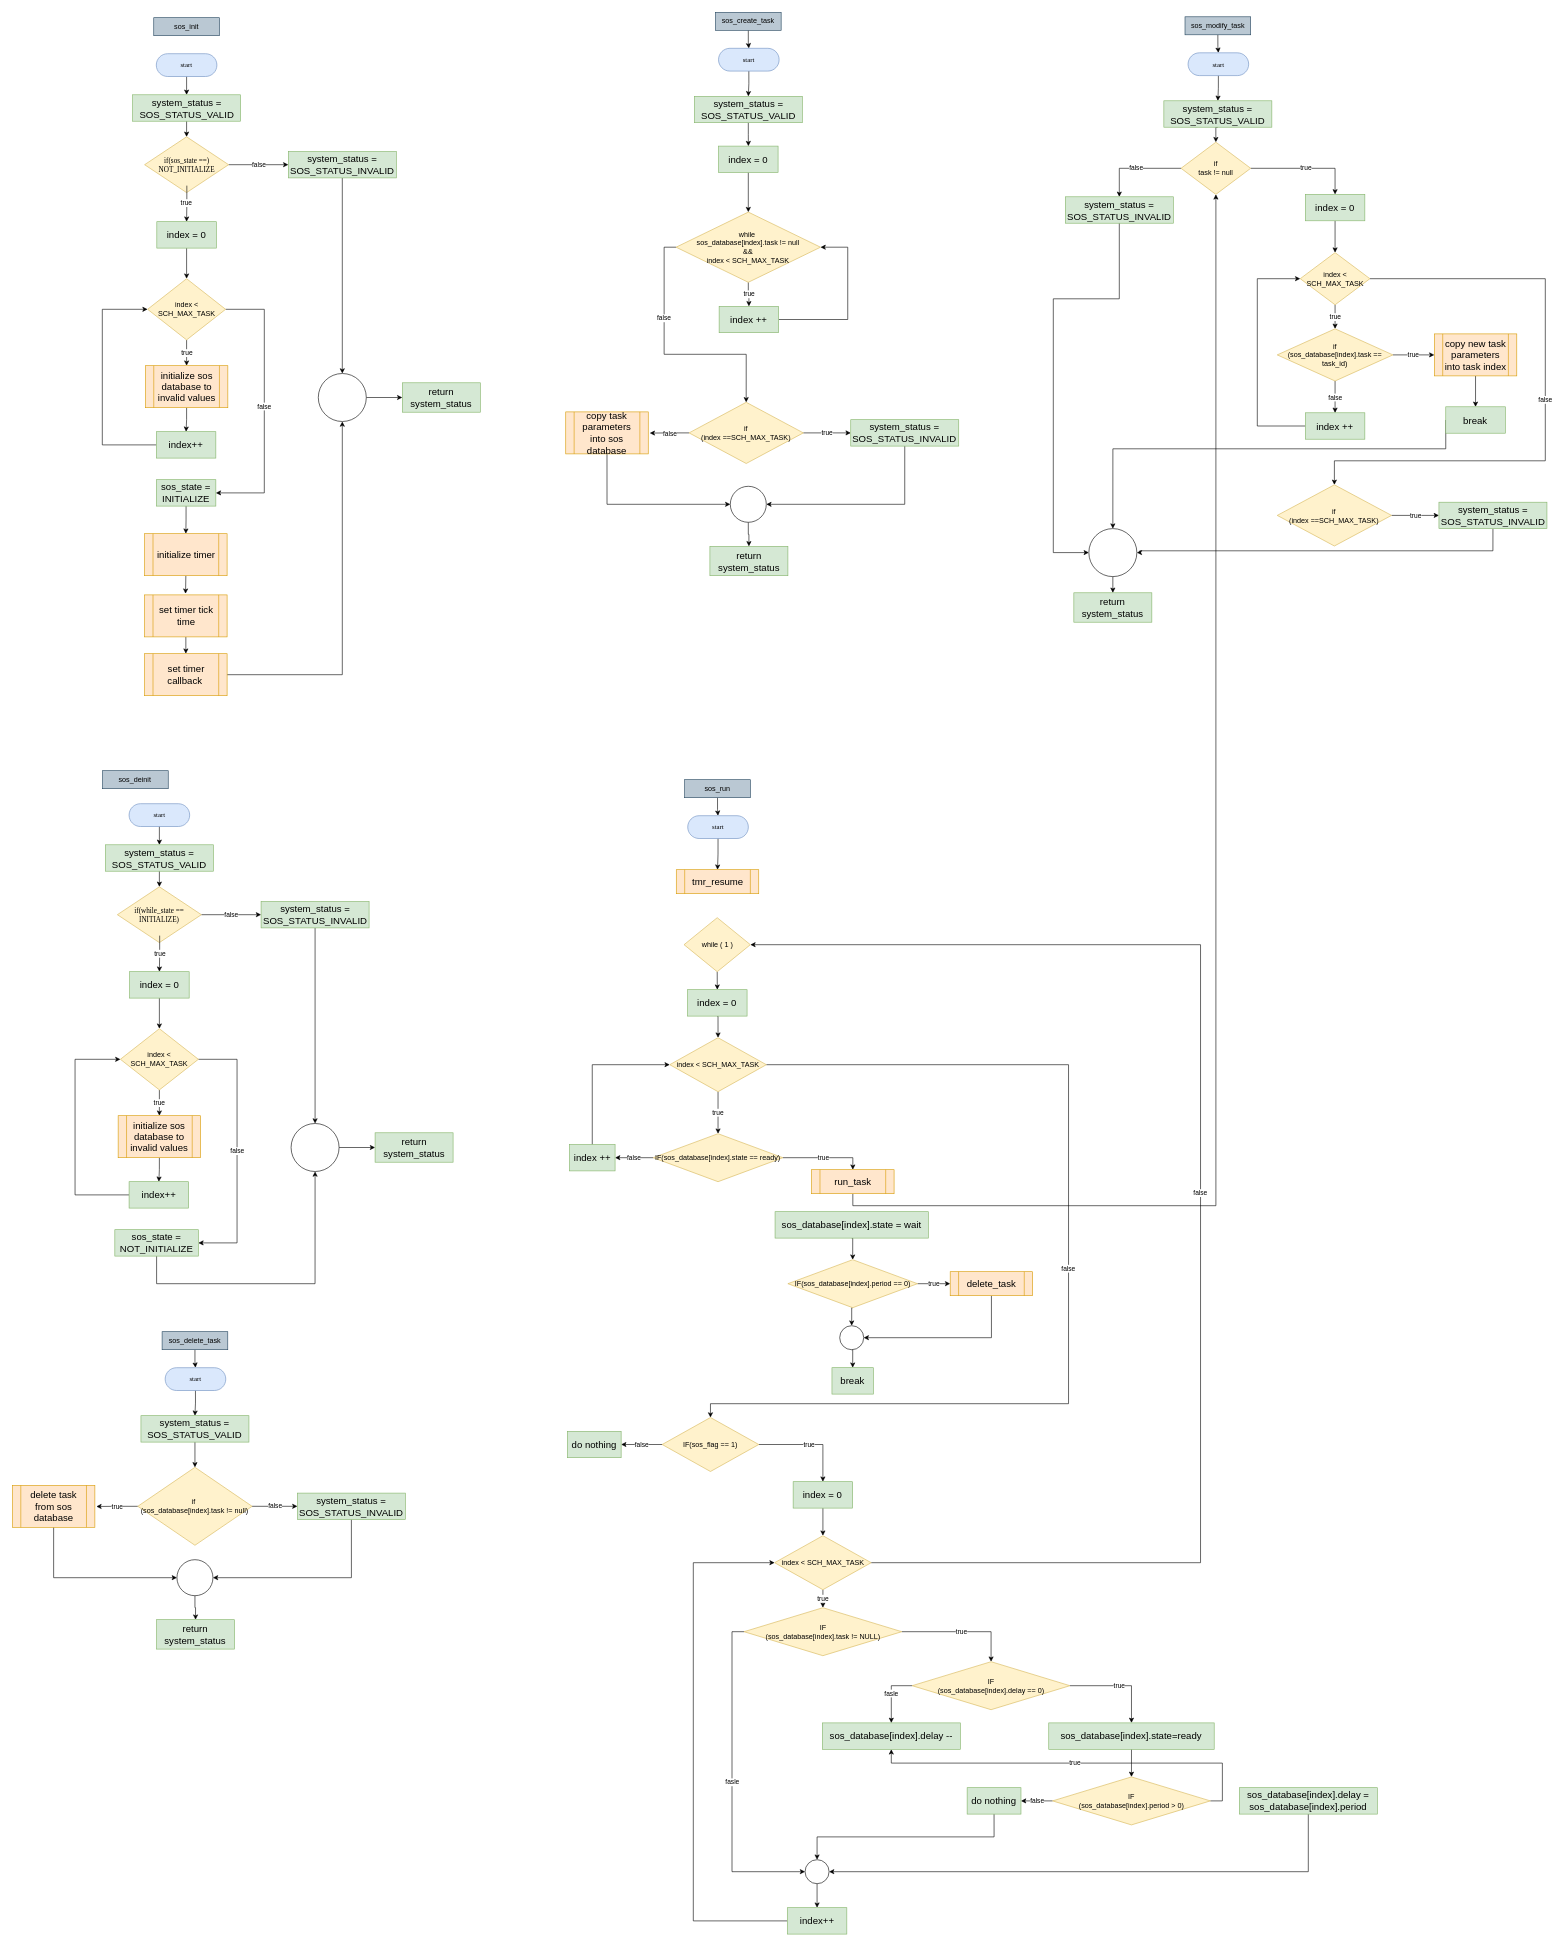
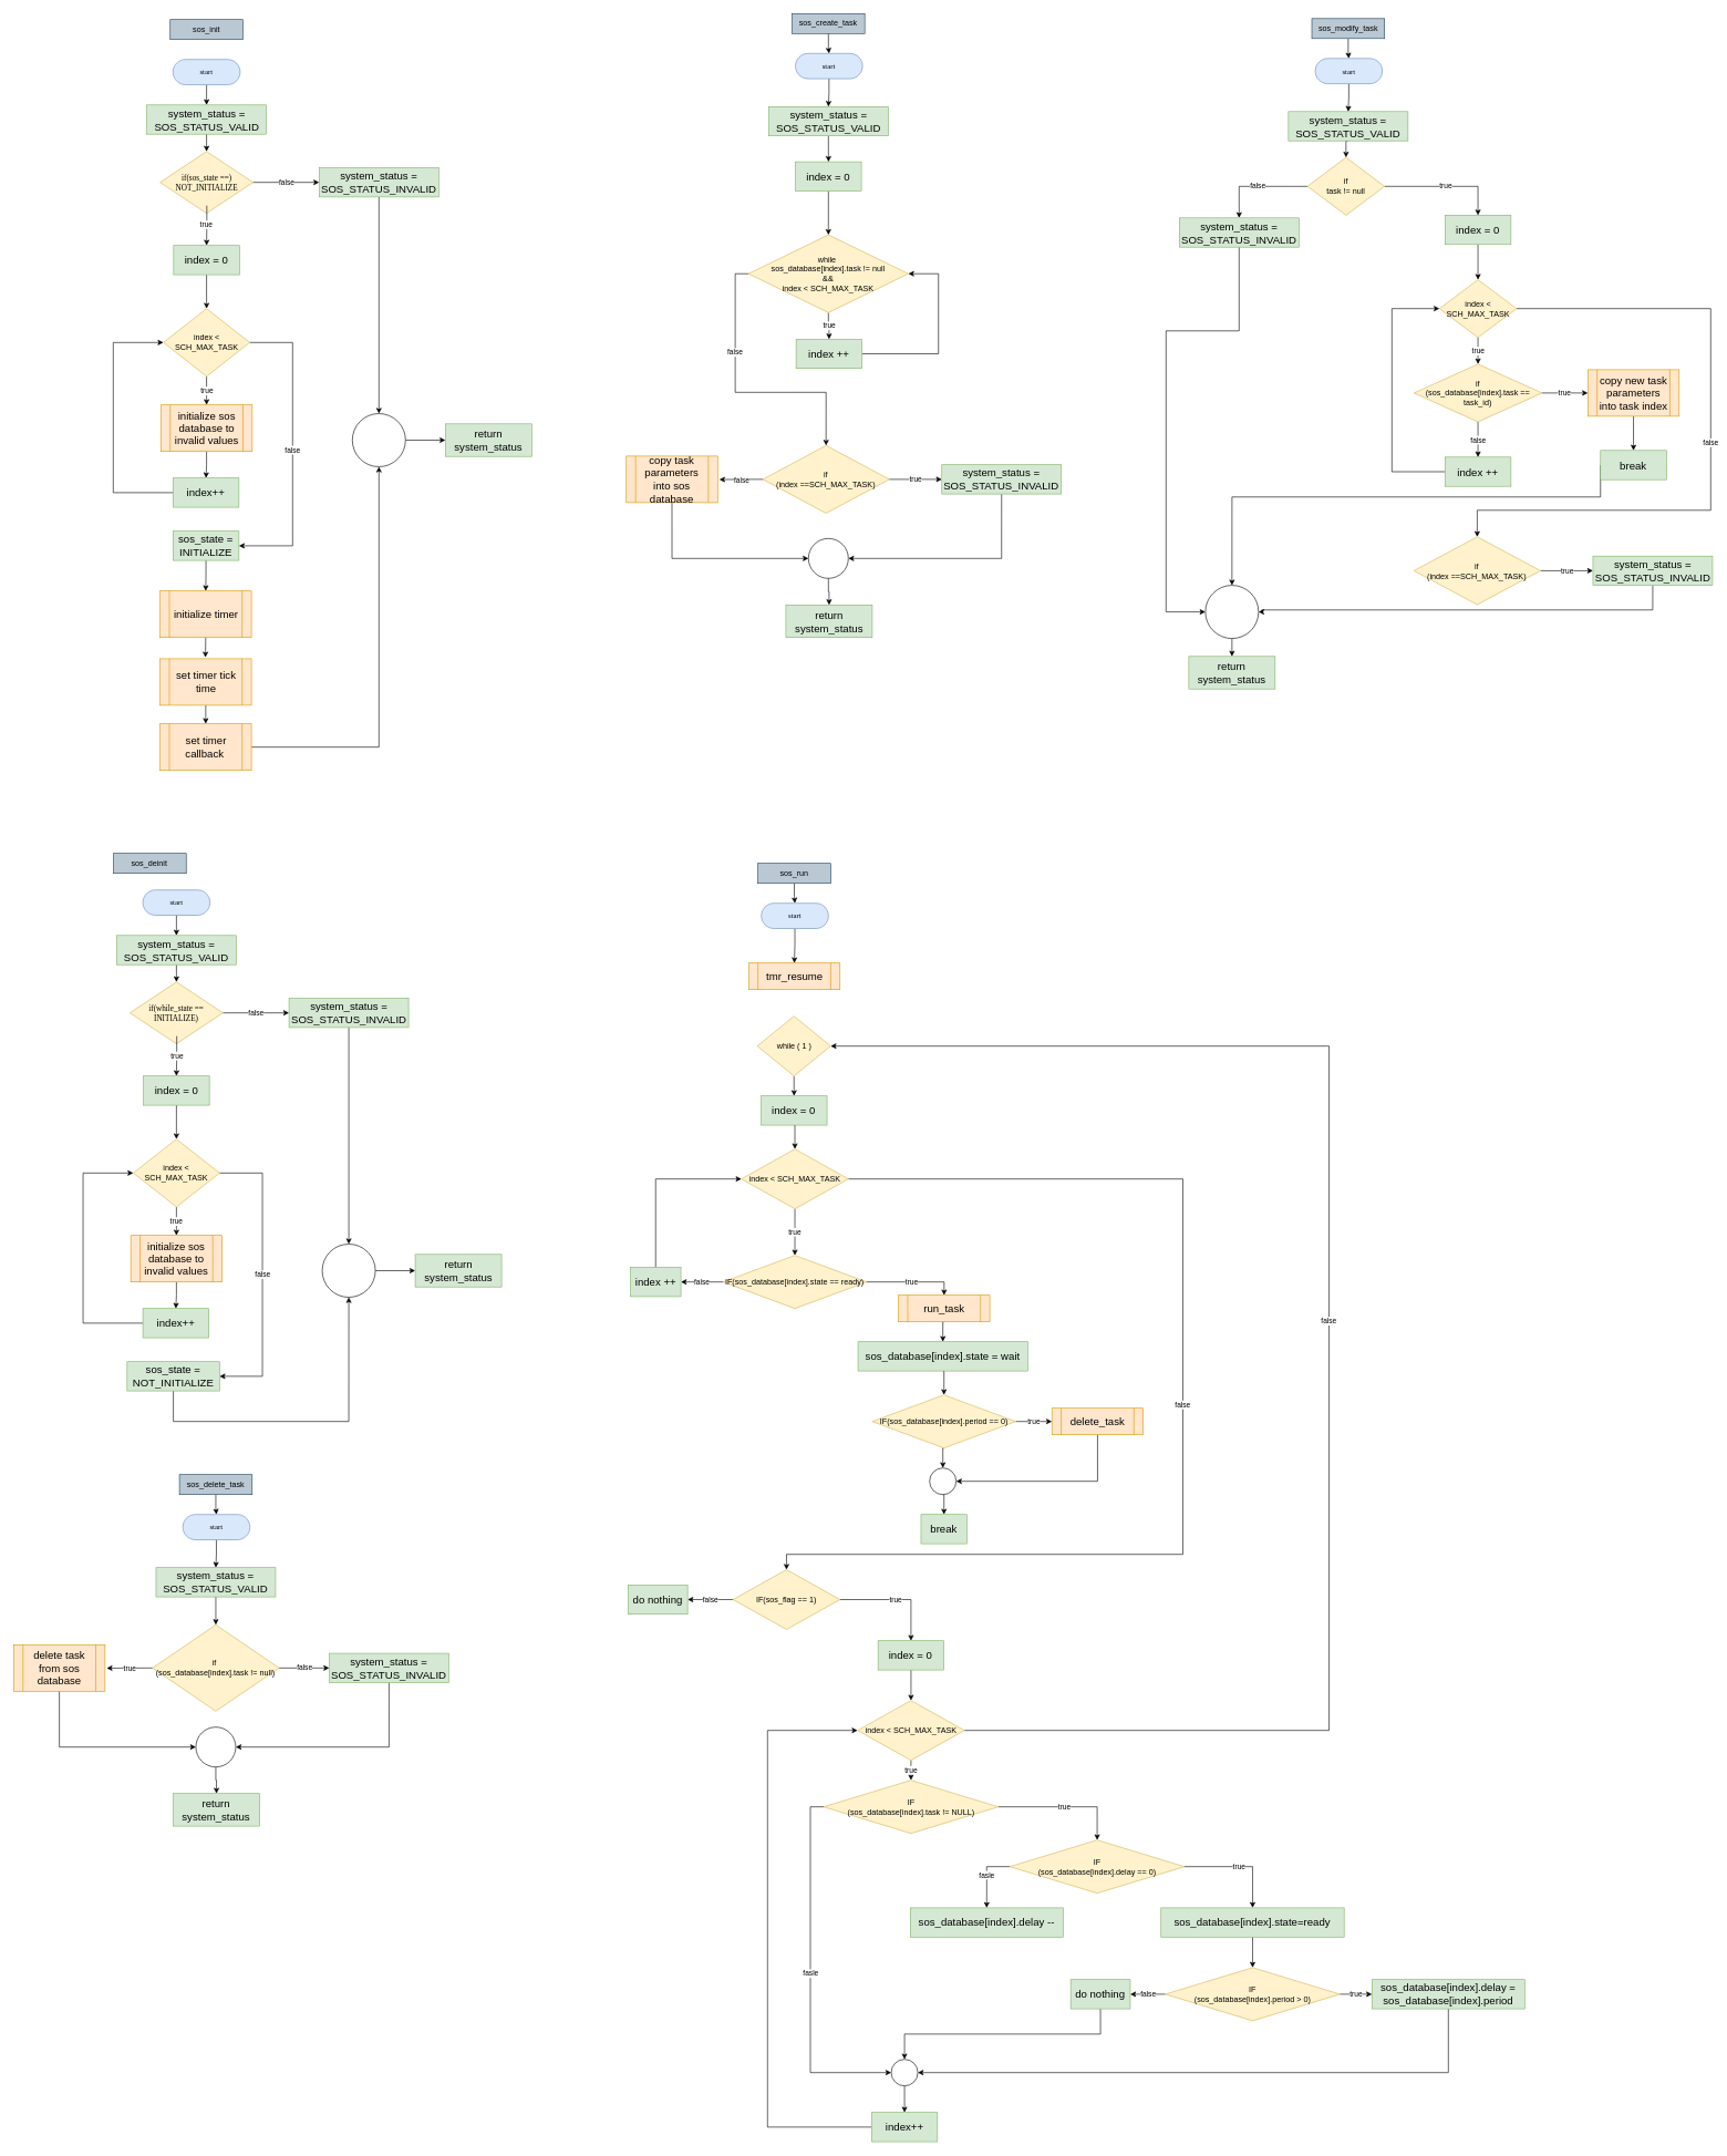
- <mxCell id="144" style="edgeStyle=orthogonalEdgeStyle;rounded=0;orthogonalLoop=1;jettySize=auto;html=1;exitX=0.5;exitY=1;exitDx=0;exitDy=0;" edge="1" parent="1" source="145" target="117"><mxGeometry relative="1" as="geometry" /></mxCell>
+ <mxCell id="144" style="edgeStyle=orthogonalEdgeStyle;rounded=0;orthogonalLoop=1;jettySize=auto;html=1;exitX=0.5;exitY=1;exitDx=0;exitDy=0;entryX=0.5;entryY=0;entryDx=0;entryDy=0;" edge="1" parent="1" source="145" target="147"><mxGeometry relative="1" as="geometry" /></mxCell>
- <mxCell id="175" value="true" style="edgeStyle=orthogonalEdgeStyle;rounded=0;orthogonalLoop=1;jettySize=auto;html=1;exitX=1;exitY=0.5;exitDx=0;exitDy=0;" edge="1" parent="1" source="177" target="169"><mxGeometry relative="1" as="geometry" /></mxCell>
+ <mxCell id="175" value="true" style="edgeStyle=orthogonalEdgeStyle;rounded=0;orthogonalLoop=1;jettySize=auto;html=1;exitX=1;exitY=0.5;exitDx=0;exitDy=0;entryX=0;entryY=0.5;entryDx=0;entryDy=0;" edge="1" parent="1" source="177" target="179"><mxGeometry relative="1" as="geometry" /></mxCell>
